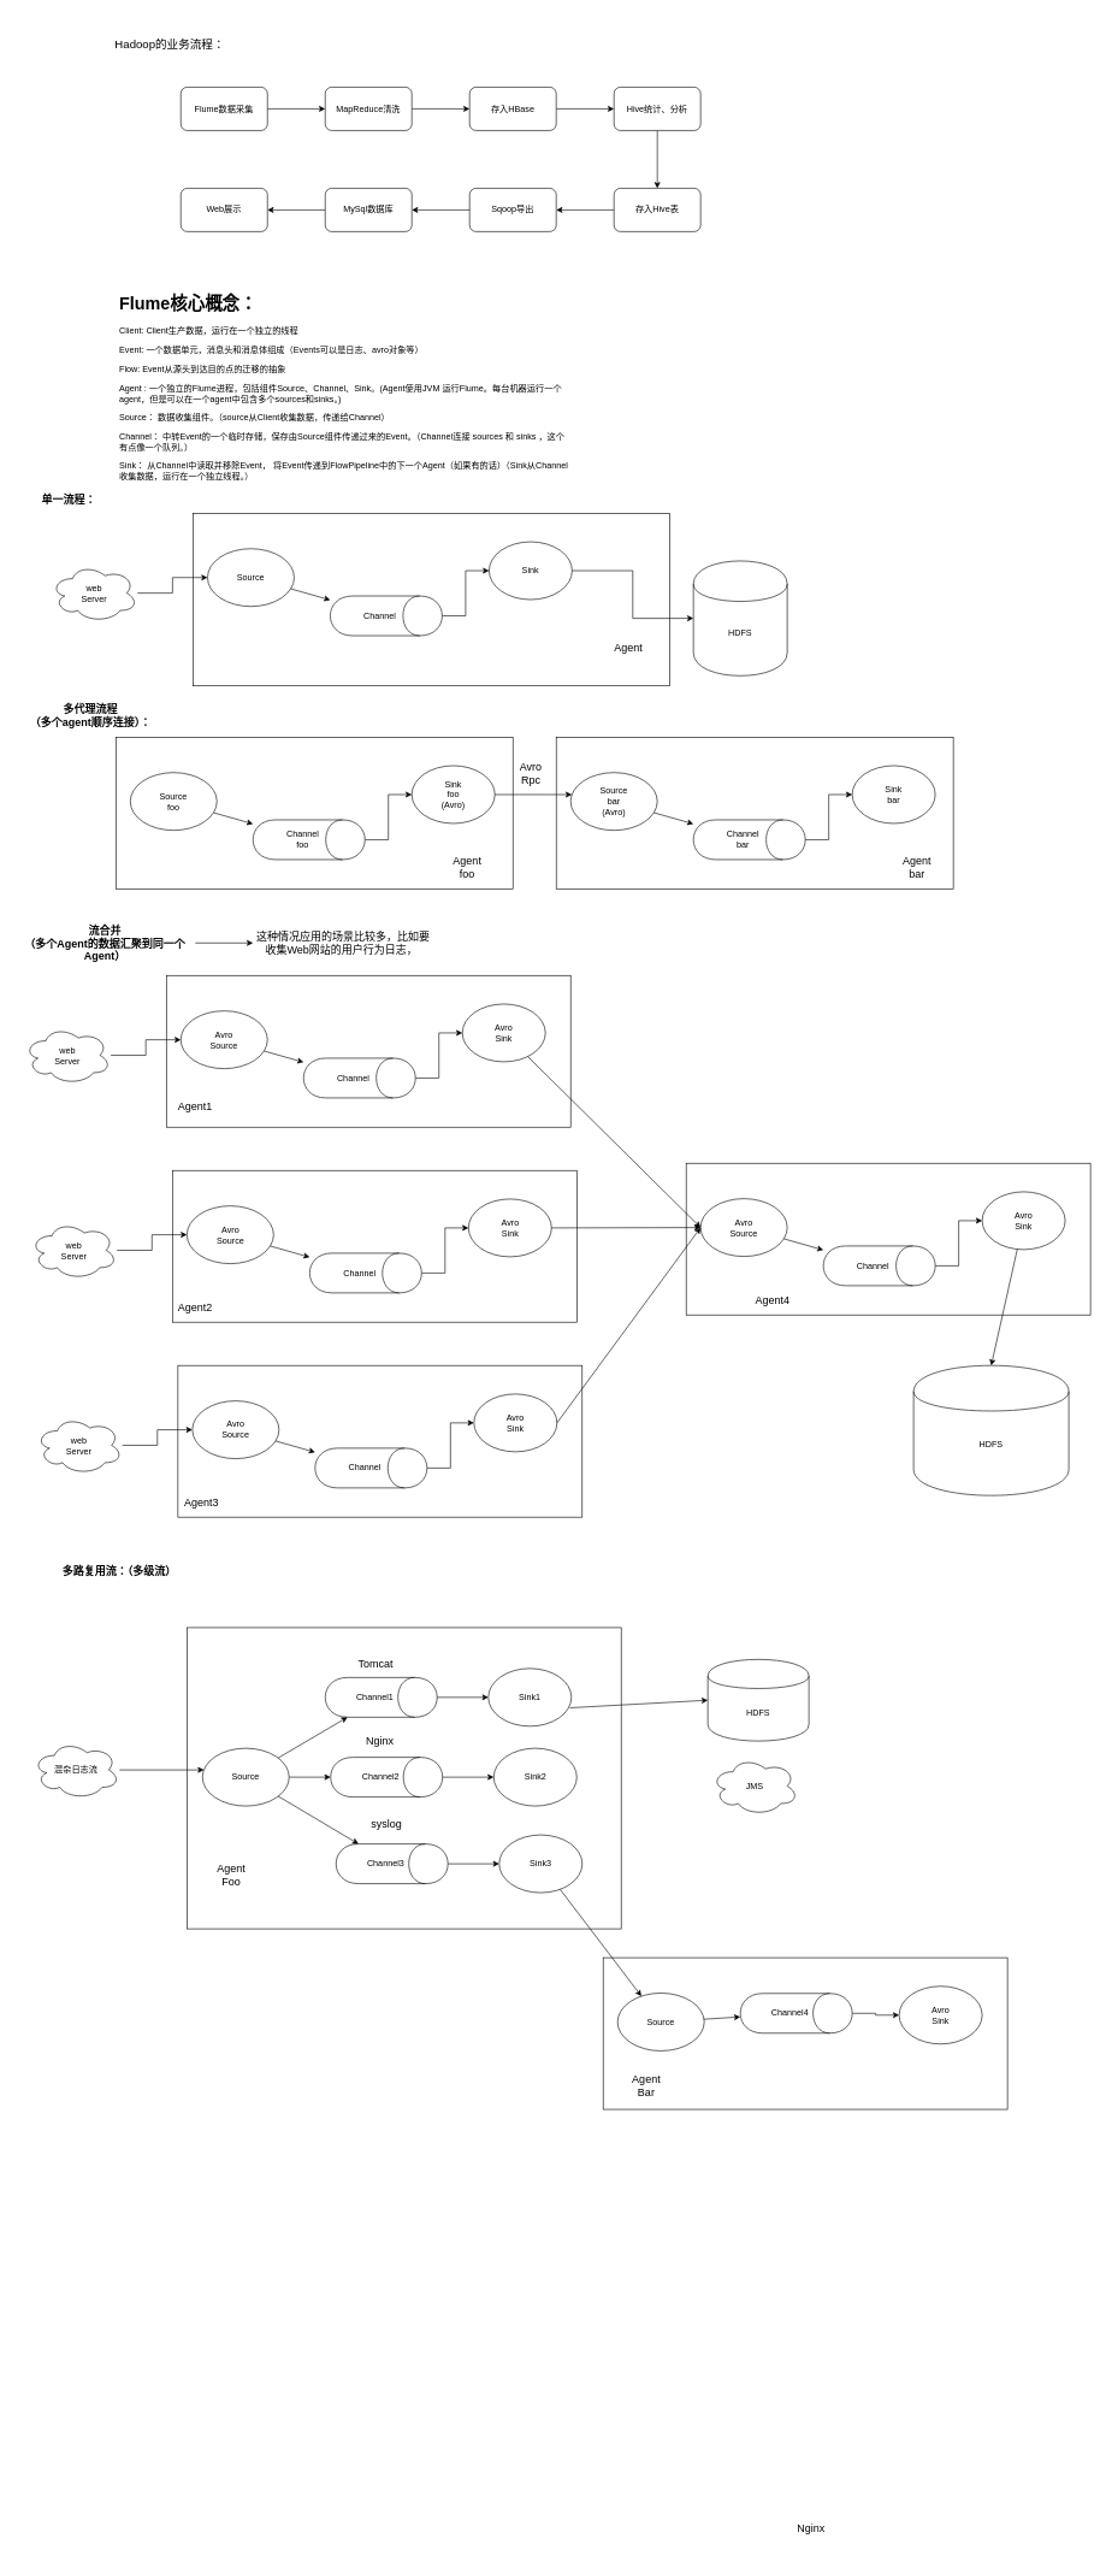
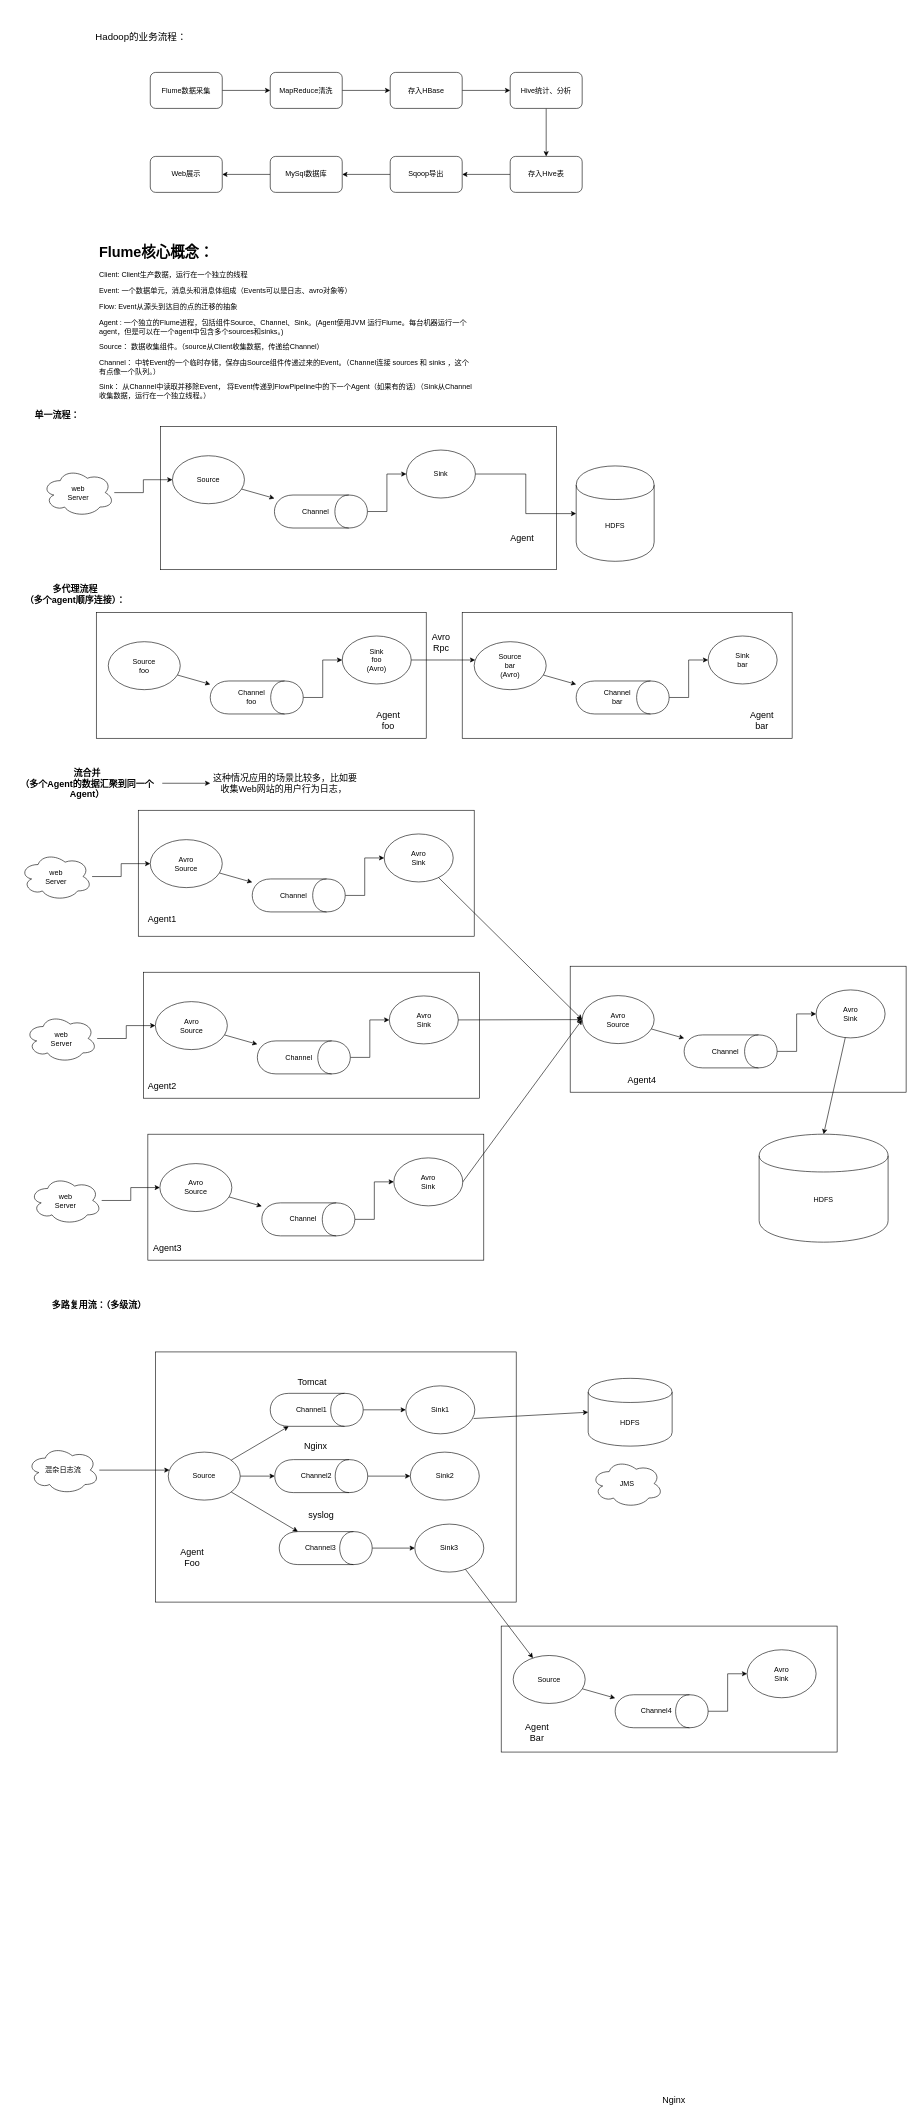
- <mxCell id="117" value="Channel4" style="shape=cylinder;whiteSpace=wrap;html=1;boundedLbl=1;backgroundOutline=1;direction=south;" vertex="1" parent="1"><mxGeometry x="1025" y="2759.5" width="155" height="55" as="geometry" /></mxCell>
+ <mxCell id="117" value="Channel4" style="shape=cylinder;whiteSpace=wrap;html=1;boundedLbl=1;backgroundOutline=1;direction=south;" vertex="1" parent="1"><mxGeometry x="1025" y="2824.5" width="155" height="55" as="geometry" /></mxCell>
